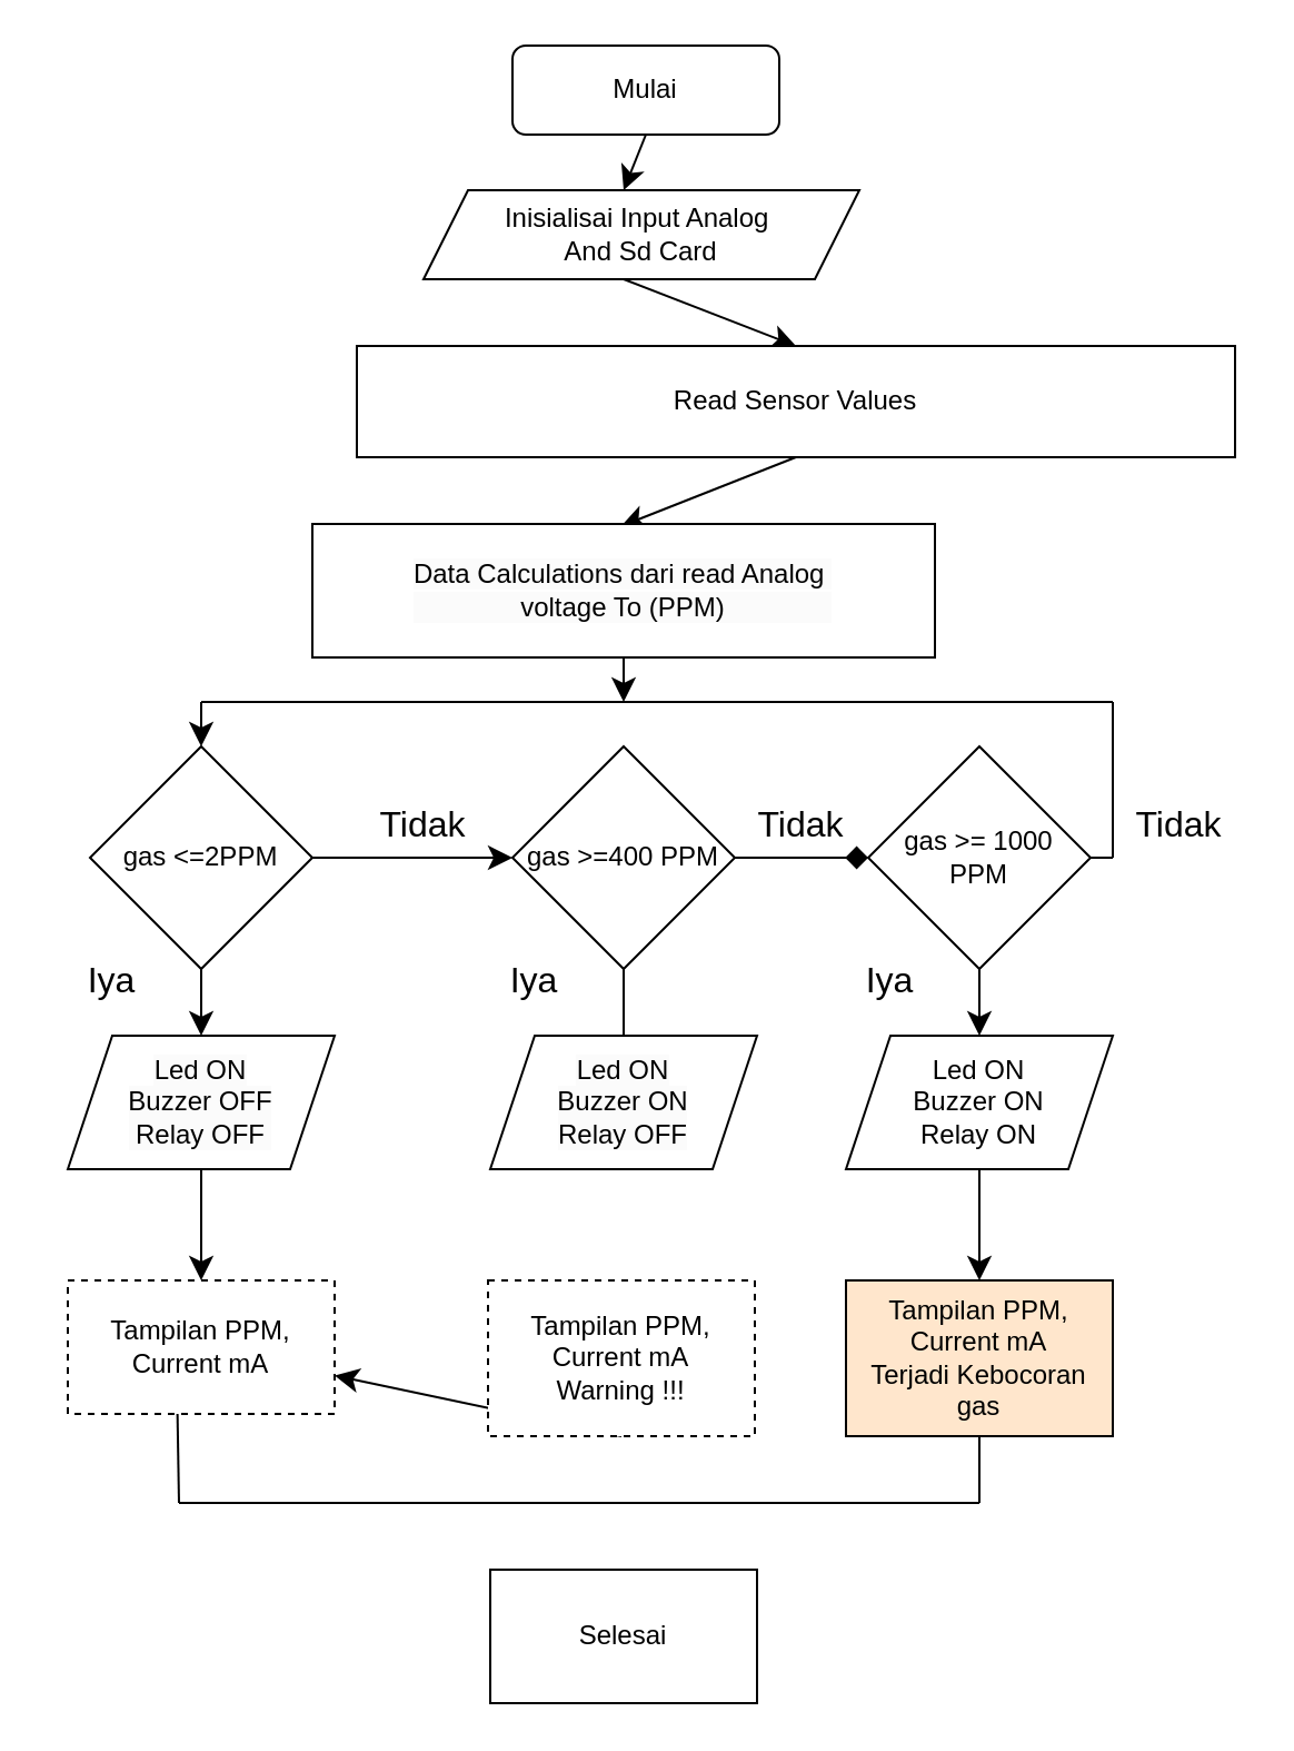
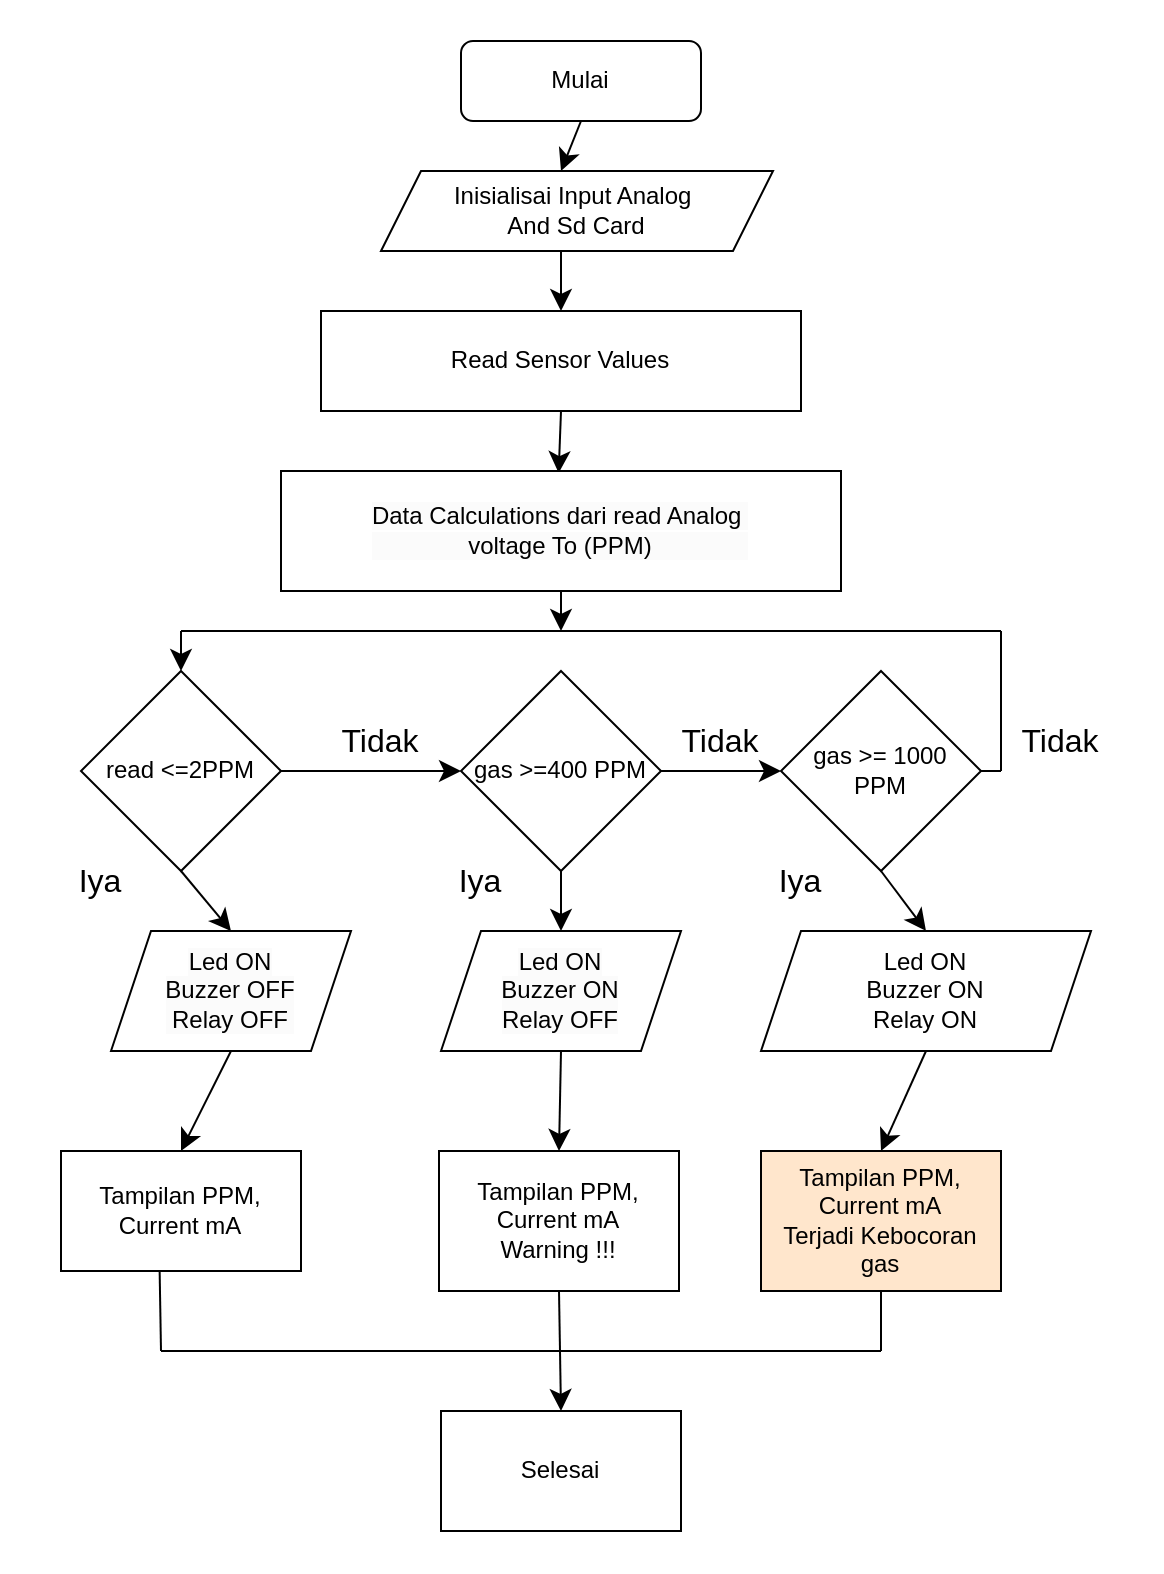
- <mxCell id="5" value="Read Sensor Values" style="rounded=0;whiteSpace=wrap;html=1;" parent="1" vertex="1"><mxGeometry x="160" y="155" width="395" height="50" as="geometry" /></mxCell>
+ <mxCell id="5" value="Read Sensor Values" style="rounded=0;whiteSpace=wrap;html=1;" parent="1" vertex="1"><mxGeometry x="160" y="155" width="240" height="50" as="geometry" /></mxCell>
- <mxCell id="11" value="gas &amp;lt;=2PPM" style="rhombus;whiteSpace=wrap;html=1;" parent="1" vertex="1"><mxGeometry x="40" y="335" width="100" height="100" as="geometry" /></mxCell>
+ <mxCell id="11" value="read &amp;lt;=2PPM" style="rhombus;whiteSpace=wrap;html=1;" parent="1" vertex="1"><mxGeometry x="40" y="335" width="100" height="100" as="geometry" /></mxCell>
- <mxCell id="12" value="" style="edgeStyle=none;curved=1;rounded=0;orthogonalLoop=1;jettySize=auto;html=1;fontSize=12;startSize=8;endSize=8;endArrow=diamond;" parent="1" source="13" target="14" edge="1"><mxGeometry relative="1" as="geometry" /></mxCell>
+ <mxCell id="12" value="" style="edgeStyle=none;curved=1;rounded=0;orthogonalLoop=1;jettySize=auto;html=1;fontSize=12;startSize=8;endSize=8;" parent="1" source="13" target="14" edge="1"><mxGeometry relative="1" as="geometry" /></mxCell>
- <mxCell id="20" style="edgeStyle=none;curved=1;rounded=0;orthogonalLoop=1;jettySize=auto;html=1;exitX=0.5;exitY=1;exitDx=0;exitDy=0;entryX=0.5;entryY=0;entryDx=0;entryDy=0;fontSize=12;startSize=8;endSize=8;endArrow=none;" parent="1" source="13" target="22" edge="1"><mxGeometry relative="1" as="geometry"><mxPoint x="280" y="425" as="sourcePoint" /></mxGeometry></mxCell>
+ <mxCell id="20" style="edgeStyle=none;curved=1;rounded=0;orthogonalLoop=1;jettySize=auto;html=1;exitX=0.5;exitY=1;exitDx=0;exitDy=0;entryX=0.5;entryY=0;entryDx=0;entryDy=0;fontSize=12;startSize=8;endSize=8;" parent="1" source="13" target="22" edge="1"><mxGeometry relative="1" as="geometry"><mxPoint x="280" y="425" as="sourcePoint" /></mxGeometry></mxCell>
- <mxCell id="18" value="&lt;br&gt;&lt;br style=&quot;forced-color-adjust: none;&quot;&gt;&lt;span style=&quot;forced-color-adjust: none; color: rgb(0, 0, 0); font-family: Helvetica; font-size: 12px; font-style: normal; font-variant-ligatures: normal; font-variant-caps: normal; font-weight: 400; letter-spacing: normal; orphans: 2; text-align: center; text-indent: 0px; text-transform: none; widows: 2; word-spacing: 0px; -webkit-text-stroke-width: 0px; white-space: normal; background-color: rgb(251, 251, 251); text-decoration-thickness: initial; text-decoration-style: initial; text-decoration-color: initial; float: none; display: inline !important;&quot;&gt;&lt;br&gt;&lt;/span&gt;&lt;div&gt;&lt;span style=&quot;forced-color-adjust: none; color: rgb(0, 0, 0); font-family: Helvetica; font-size: 12px; font-style: normal; font-variant-ligatures: normal; font-variant-caps: normal; font-weight: 400; letter-spacing: normal; orphans: 2; text-align: center; text-indent: 0px; text-transform: none; widows: 2; word-spacing: 0px; -webkit-text-stroke-width: 0px; white-space: normal; background-color: rgb(251, 251, 251); text-decoration-thickness: initial; text-decoration-style: initial; text-decoration-color: initial; float: none; display: inline !important;&quot;&gt;Led ON&lt;/span&gt;&lt;div style=&quot;forced-color-adjust: none; color: rgb(0, 0, 0); font-family: Helvetica; font-size: 12px; font-style: normal; font-variant-ligatures: normal; font-variant-caps: normal; font-weight: 400; letter-spacing: normal; orphans: 2; text-align: center; text-indent: 0px; text-transform: none; widows: 2; word-spacing: 0px; -webkit-text-stroke-width: 0px; white-space: normal; background-color: rgb(251, 251, 251); text-decoration-thickness: initial; text-decoration-style: initial; text-decoration-color: initial;&quot;&gt;Buzzer OFF&lt;/div&gt;&lt;div style=&quot;forced-color-adjust: none; color: rgb(0, 0, 0); font-family: Helvetica; font-size: 12px; font-style: normal; font-variant-ligatures: normal; font-variant-caps: normal; font-weight: 400; letter-spacing: normal; orphans: 2; text-align: center; text-indent: 0px; text-transform: none; widows: 2; word-spacing: 0px; -webkit-text-stroke-width: 0px; white-space: normal; background-color: rgb(251, 251, 251); text-decoration-thickness: initial; text-decoration-style: initial; text-decoration-color: initial;&quot;&gt;Relay OFF&lt;/div&gt;&lt;div style=&quot;forced-color-adjust: none;&quot;&gt;&lt;br style=&quot;forced-color-adjust: none; color: rgb(0, 0, 0); font-family: Helvetica; font-size: 12px; font-style: normal; font-variant-ligatures: normal; font-variant-caps: normal; font-weight: 400; letter-spacing: normal; orphans: 2; text-align: center; text-indent: 0px; text-transform: none; widows: 2; word-spacing: 0px; -webkit-text-stroke-width: 0px; white-space: normal; background-color: rgb(251, 251, 251); text-decoration-thickness: initial; text-decoration-style: initial; text-decoration-color: initial;&quot;&gt;&lt;br&gt;&lt;br&gt;&lt;/div&gt;&lt;/div&gt;" style="shape=parallelogram;perimeter=parallelogramPerimeter;whiteSpace=wrap;html=1;fixedSize=1;" parent="1" vertex="1"><mxGeometry x="30" y="465" width="120" height="60" as="geometry" /></mxCell>
+ <mxCell id="18" value="&lt;br&gt;&lt;br style=&quot;forced-color-adjust: none;&quot;&gt;&lt;span style=&quot;forced-color-adjust: none; color: rgb(0, 0, 0); font-family: Helvetica; font-size: 12px; font-style: normal; font-variant-ligatures: normal; font-variant-caps: normal; font-weight: 400; letter-spacing: normal; orphans: 2; text-align: center; text-indent: 0px; text-transform: none; widows: 2; word-spacing: 0px; -webkit-text-stroke-width: 0px; white-space: normal; background-color: rgb(251, 251, 251); text-decoration-thickness: initial; text-decoration-style: initial; text-decoration-color: initial; float: none; display: inline !important;&quot;&gt;&lt;br&gt;&lt;/span&gt;&lt;div&gt;&lt;span style=&quot;forced-color-adjust: none; color: rgb(0, 0, 0); font-family: Helvetica; font-size: 12px; font-style: normal; font-variant-ligatures: normal; font-variant-caps: normal; font-weight: 400; letter-spacing: normal; orphans: 2; text-align: center; text-indent: 0px; text-transform: none; widows: 2; word-spacing: 0px; -webkit-text-stroke-width: 0px; white-space: normal; background-color: rgb(251, 251, 251); text-decoration-thickness: initial; text-decoration-style: initial; text-decoration-color: initial; float: none; display: inline !important;&quot;&gt;Led ON&lt;/span&gt;&lt;div style=&quot;forced-color-adjust: none; color: rgb(0, 0, 0); font-family: Helvetica; font-size: 12px; font-style: normal; font-variant-ligatures: normal; font-variant-caps: normal; font-weight: 400; letter-spacing: normal; orphans: 2; text-align: center; text-indent: 0px; text-transform: none; widows: 2; word-spacing: 0px; -webkit-text-stroke-width: 0px; white-space: normal; background-color: rgb(251, 251, 251); text-decoration-thickness: initial; text-decoration-style: initial; text-decoration-color: initial;&quot;&gt;Buzzer OFF&lt;/div&gt;&lt;div style=&quot;forced-color-adjust: none; color: rgb(0, 0, 0); font-family: Helvetica; font-size: 12px; font-style: normal; font-variant-ligatures: normal; font-variant-caps: normal; font-weight: 400; letter-spacing: normal; orphans: 2; text-align: center; text-indent: 0px; text-transform: none; widows: 2; word-spacing: 0px; -webkit-text-stroke-width: 0px; white-space: normal; background-color: rgb(251, 251, 251); text-decoration-thickness: initial; text-decoration-style: initial; text-decoration-color: initial;&quot;&gt;Relay OFF&lt;/div&gt;&lt;div style=&quot;forced-color-adjust: none;&quot;&gt;&lt;br style=&quot;forced-color-adjust: none; color: rgb(0, 0, 0); font-family: Helvetica; font-size: 12px; font-style: normal; font-variant-ligatures: normal; font-variant-caps: normal; font-weight: 400; letter-spacing: normal; orphans: 2; text-align: center; text-indent: 0px; text-transform: none; widows: 2; word-spacing: 0px; -webkit-text-stroke-width: 0px; white-space: normal; background-color: rgb(251, 251, 251); text-decoration-thickness: initial; text-decoration-style: initial; text-decoration-color: initial;&quot;&gt;&lt;br&gt;&lt;br&gt;&lt;/div&gt;&lt;/div&gt;" style="shape=parallelogram;perimeter=parallelogramPerimeter;whiteSpace=wrap;html=1;fixedSize=1;" parent="1" vertex="1"><mxGeometry x="55" y="465" width="120" height="60" as="geometry" /></mxCell>
- <mxCell id="27" value="Led ON&lt;div&gt;Buzzer ON&lt;/div&gt;&lt;div&gt;Relay ON&lt;/div&gt;" style="shape=parallelogram;perimeter=parallelogramPerimeter;whiteSpace=wrap;html=1;fixedSize=1;" parent="1" vertex="1"><mxGeometry x="380" y="465" width="120" height="60" as="geometry" /></mxCell>
+ <mxCell id="27" value="Led ON&lt;div&gt;Buzzer ON&lt;/div&gt;&lt;div&gt;Relay ON&lt;/div&gt;" style="shape=parallelogram;perimeter=parallelogramPerimeter;whiteSpace=wrap;html=1;fixedSize=1;" parent="1" vertex="1"><mxGeometry x="380" y="465" width="165" height="60" as="geometry" /></mxCell>
+ <mxCell id="21" style="edgeStyle=none;curved=1;rounded=0;orthogonalLoop=1;jettySize=auto;html=1;exitX=0.5;exitY=1;exitDx=0;exitDy=0;entryX=0.5;entryY=0;entryDx=0;entryDy=0;fontSize=12;startSize=8;endSize=8;" parent="1" source="22" target="24" edge="1"><mxGeometry relative="1" as="geometry" /></mxCell>
- <mxCell id="19" value="Tampilan PPM, Current mA" style="rounded=0;whiteSpace=wrap;html=1;dashed=1;" parent="1" vertex="1"><mxGeometry x="30" y="575" width="120" height="60" as="geometry" /></mxCell>
+ <mxCell id="19" value="Tampilan PPM, Current mA" style="rounded=0;whiteSpace=wrap;html=1;" parent="1" vertex="1"><mxGeometry x="30" y="575" width="120" height="60" as="geometry" /></mxCell>
- <mxCell id="24" value="Tampilan PPM, Current mA&lt;div&gt;Warning !!!&lt;/div&gt;" style="rounded=0;whiteSpace=wrap;html=1;dashed=1;" parent="1" vertex="1"><mxGeometry x="219" y="575" width="120" height="70" as="geometry" /></mxCell>
+ <mxCell id="24" value="Tampilan PPM, Current mA&lt;div&gt;Warning !!!&lt;/div&gt;" style="rounded=0;whiteSpace=wrap;html=1;" parent="1" vertex="1"><mxGeometry x="219" y="575" width="120" height="70" as="geometry" /></mxCell>
- <mxCell id="23" style="edgeStyle=none;curved=1;rounded=0;orthogonalLoop=1;jettySize=auto;html=1;exitX=0.5;exitY=1;exitDx=0;exitDy=0;fontSize=12;startSize=8;endSize=8;" parent="1" source="24" target="19" edge="1"><mxGeometry relative="1" as="geometry" /></mxCell>
+ <mxCell id="23" style="edgeStyle=none;curved=1;rounded=0;orthogonalLoop=1;jettySize=auto;html=1;exitX=0.5;exitY=1;exitDx=0;exitDy=0;entryX=0.5;entryY=0;entryDx=0;entryDy=0;fontSize=12;startSize=8;endSize=8;" parent="1" source="24" target="29" edge="1"><mxGeometry relative="1" as="geometry" /></mxCell>
